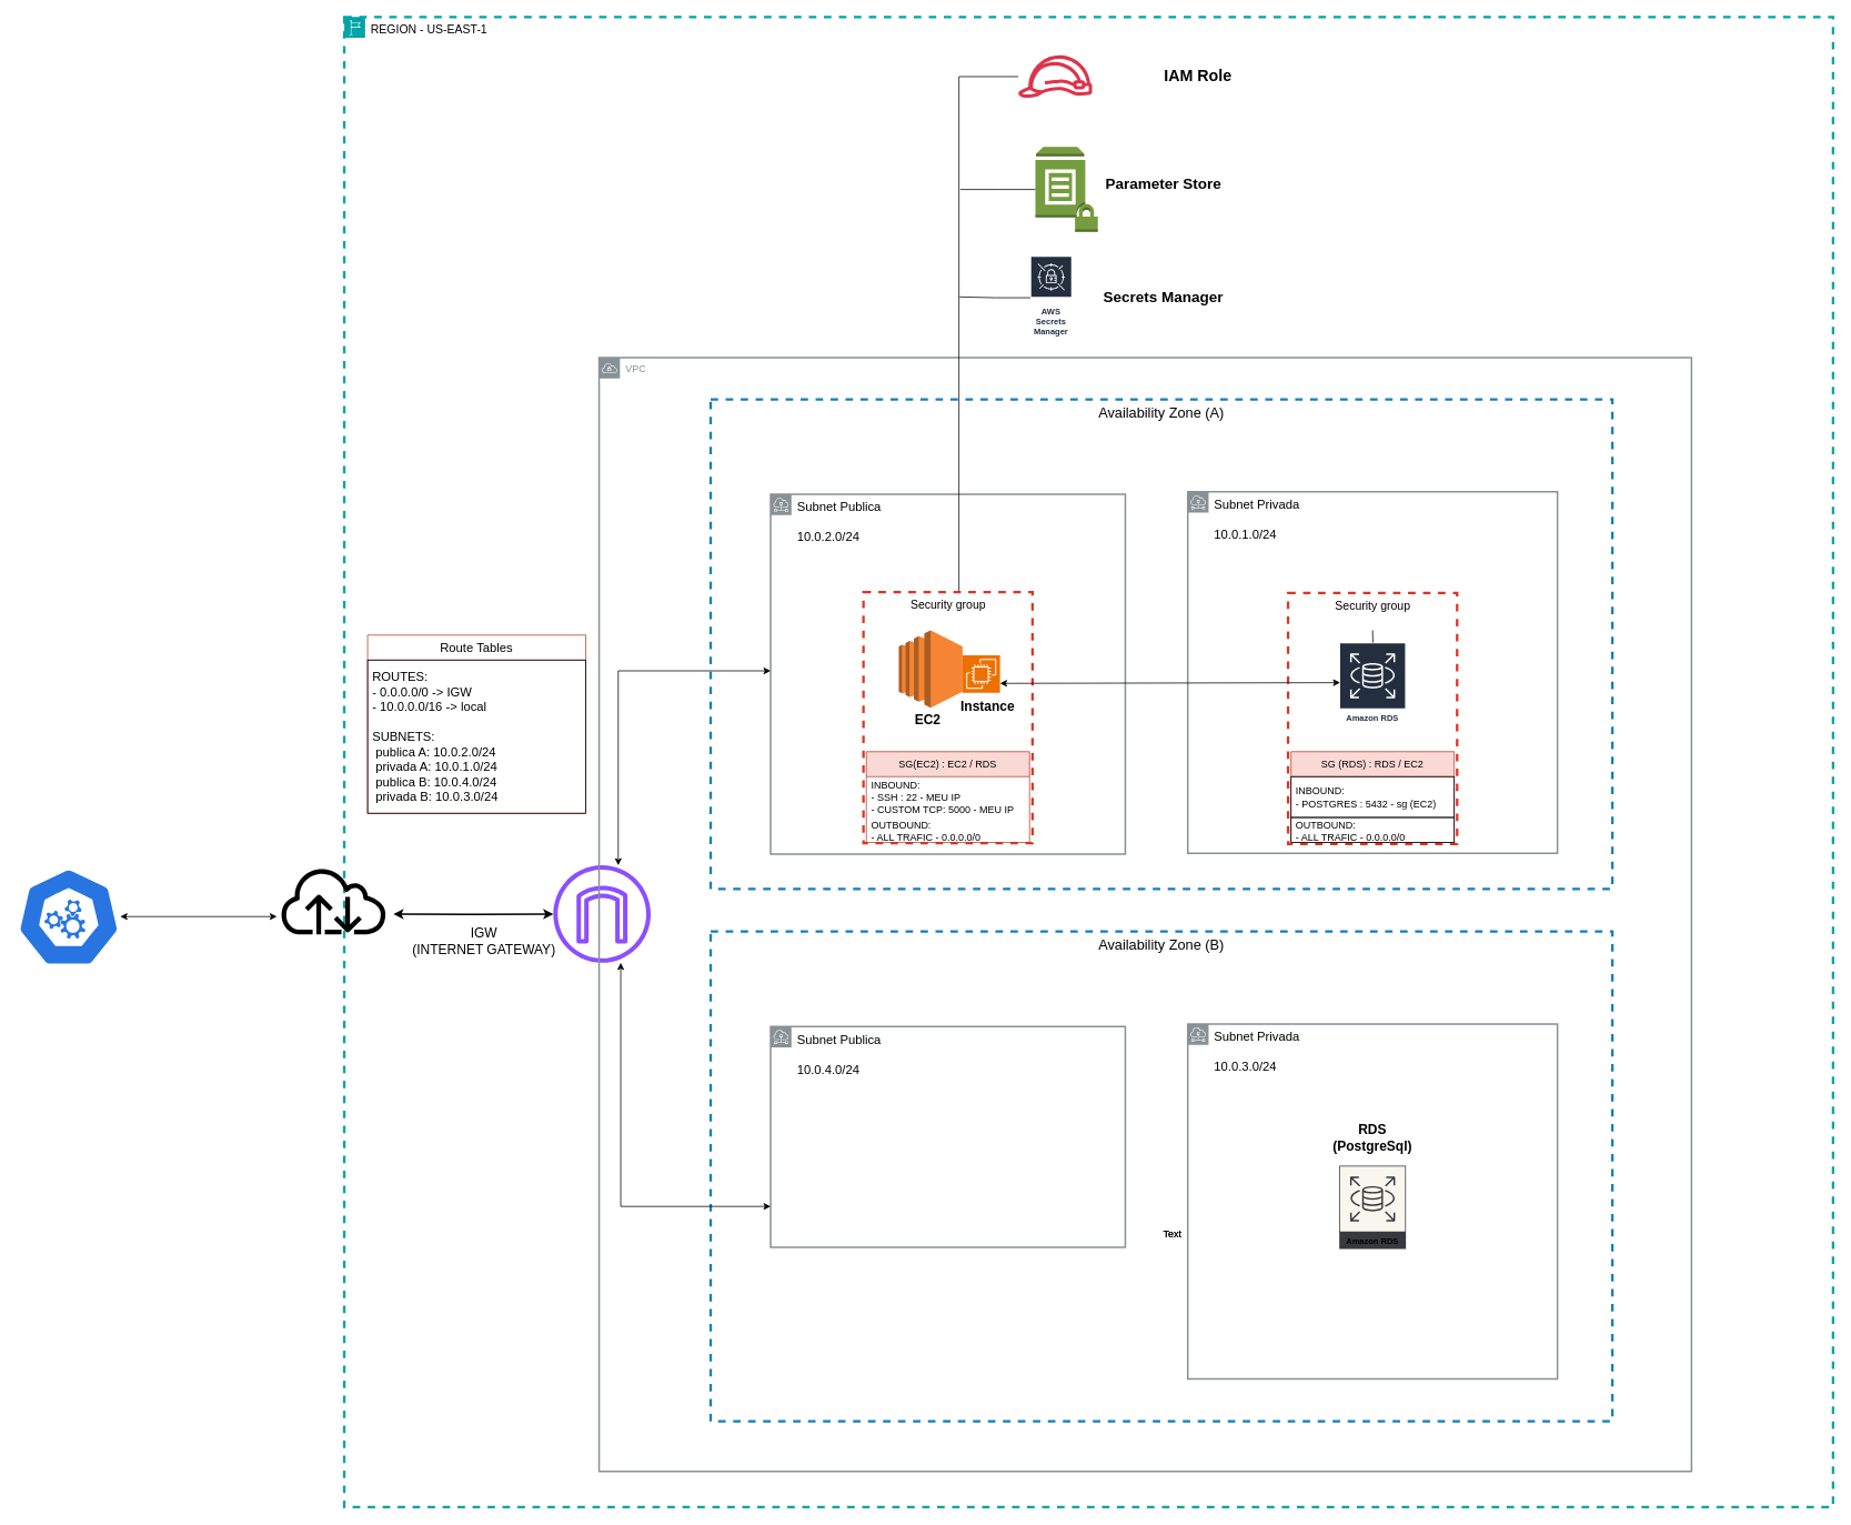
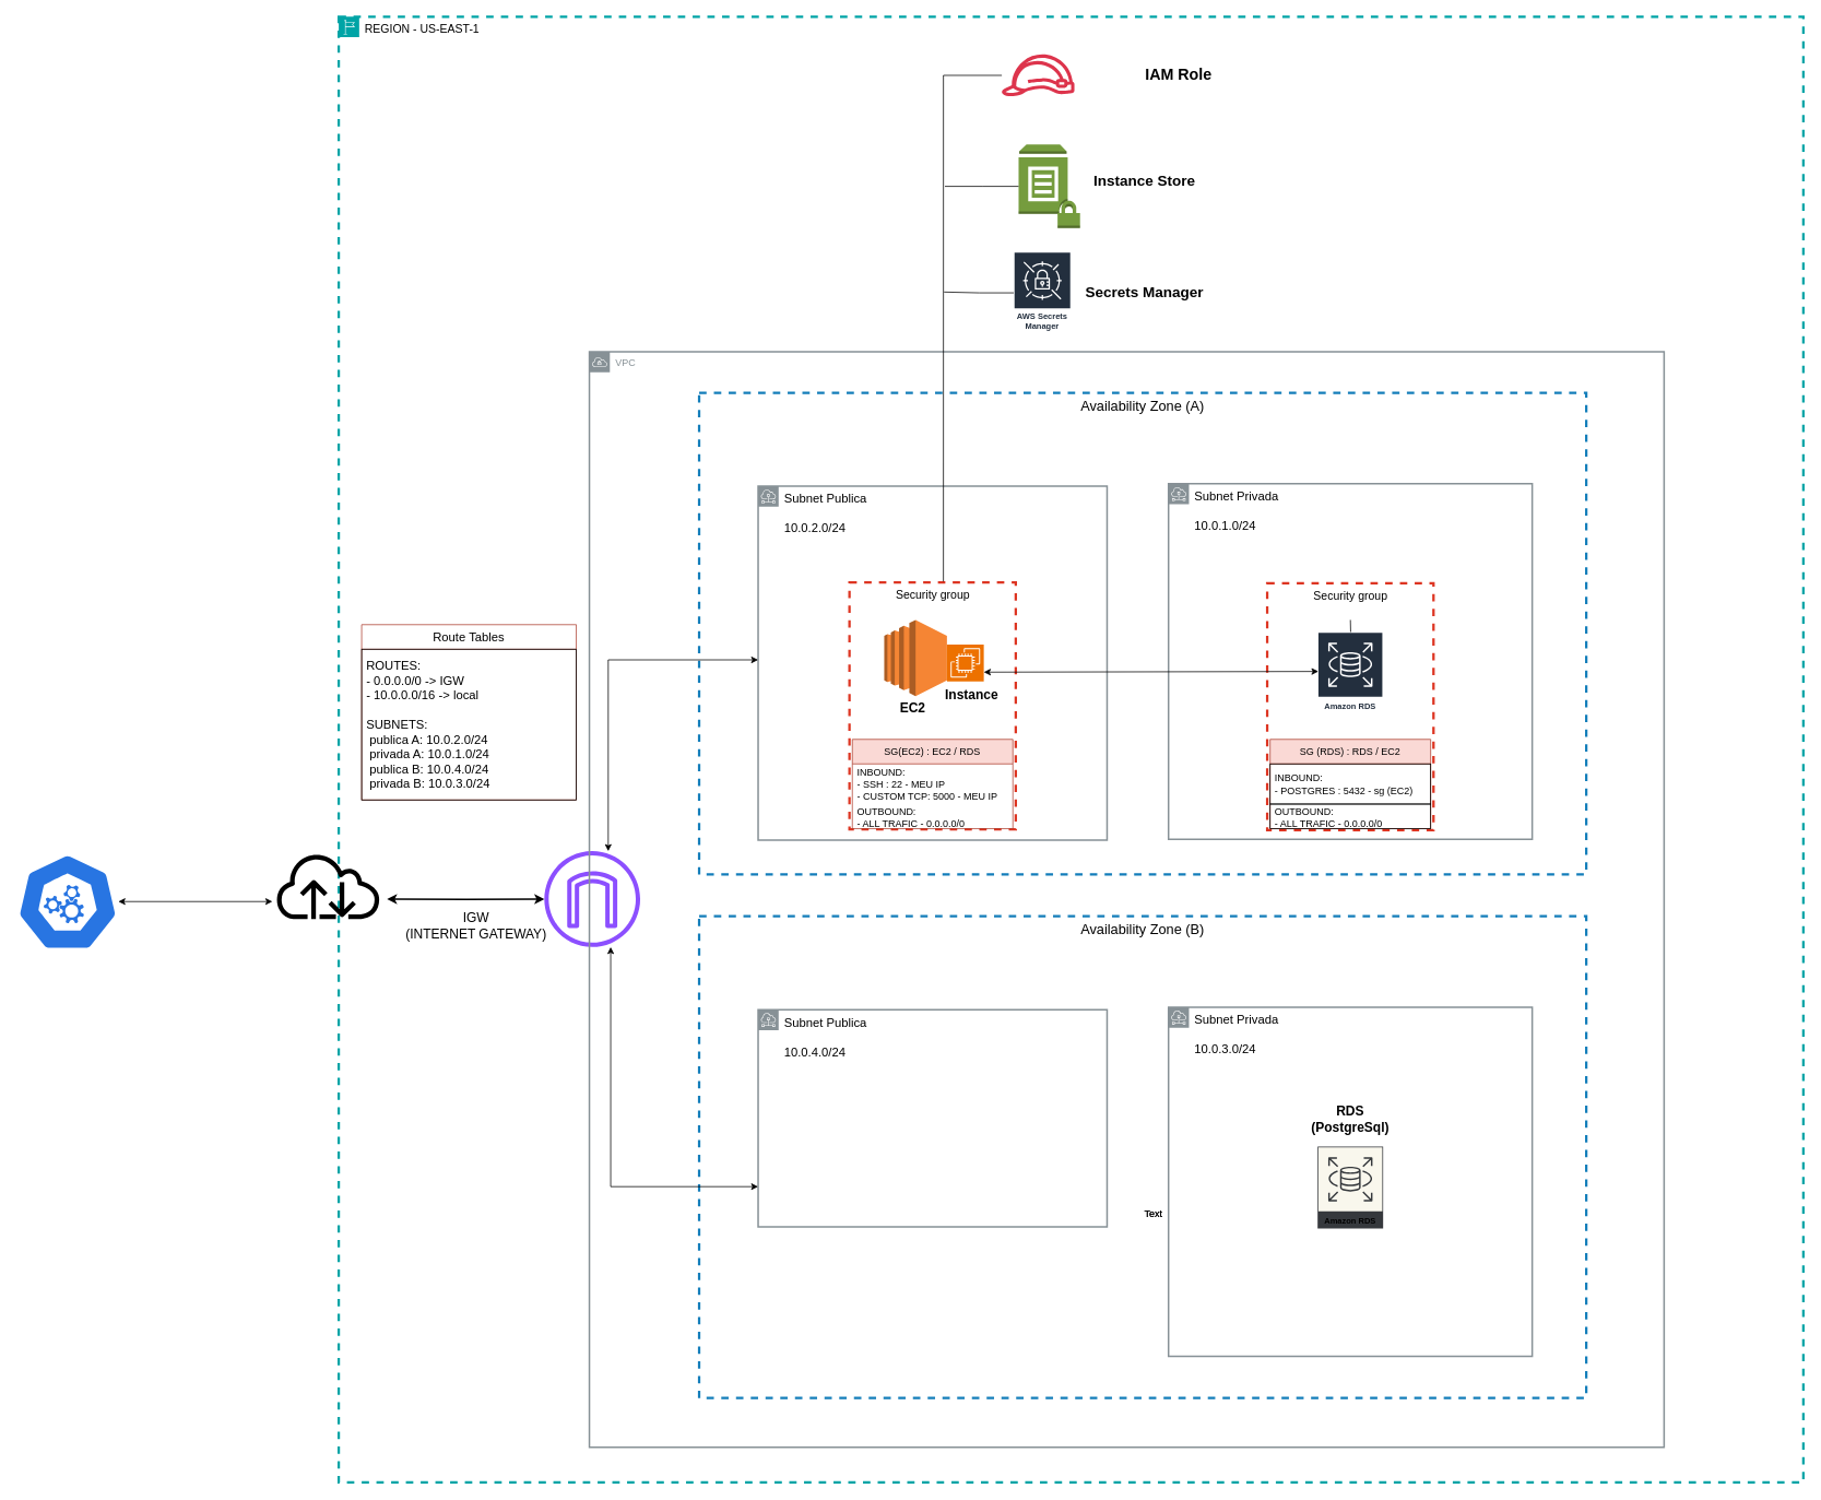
- <mxCell id="18" value="&lt;font&gt;Parameter Store&lt;/font&gt;" style="text;html=1;align=center;verticalAlign=middle;whiteSpace=wrap;rounded=0;fontStyle=1;fontSize=18;fontColor=light-dark(#000000,#000000);" parent="4" vertex="1"><mxGeometry x="908.5" y="186" width="150" height="30" as="geometry" /></mxCell>
+ <mxCell id="18" value="&lt;font&gt;Instance Store&lt;/font&gt;" style="text;html=1;align=center;verticalAlign=middle;whiteSpace=wrap;rounded=0;fontStyle=1;fontSize=18;fontColor=light-dark(#000000,#000000);" parent="4" vertex="1"><mxGeometry x="908.5" y="186" width="150" height="30" as="geometry" /></mxCell>
- <mxCell id="26" value="AWS Secrets Manager" style="sketch=0;outlineConnect=0;fontColor=#232F3E;gradientColor=none;strokeColor=#ffffff;fillColor=#232F3E;dashed=0;verticalLabelPosition=middle;verticalAlign=bottom;align=center;html=1;whiteSpace=wrap;fontSize=10;fontStyle=1;spacing=3;shape=mxgraph.aws4.productIcon;prIcon=mxgraph.aws4.secrets_manager;" vertex="1" parent="4"><mxGeometry x="824" y="287" width="50" height="100" as="geometry" /></mxCell>
+ <mxCell id="26" value="AWS Secrets Manager" style="sketch=0;outlineConnect=0;fontColor=#232F3E;gradientColor=none;strokeColor=#ffffff;fillColor=#232F3E;dashed=0;verticalLabelPosition=middle;verticalAlign=bottom;align=center;html=1;whiteSpace=wrap;fontSize=10;fontStyle=1;spacing=3;shape=mxgraph.aws4.productIcon;prIcon=mxgraph.aws4.secrets_manager;" vertex="1" parent="4"><mxGeometry x="824" y="287" width="70" height="100" as="geometry" /></mxCell>
